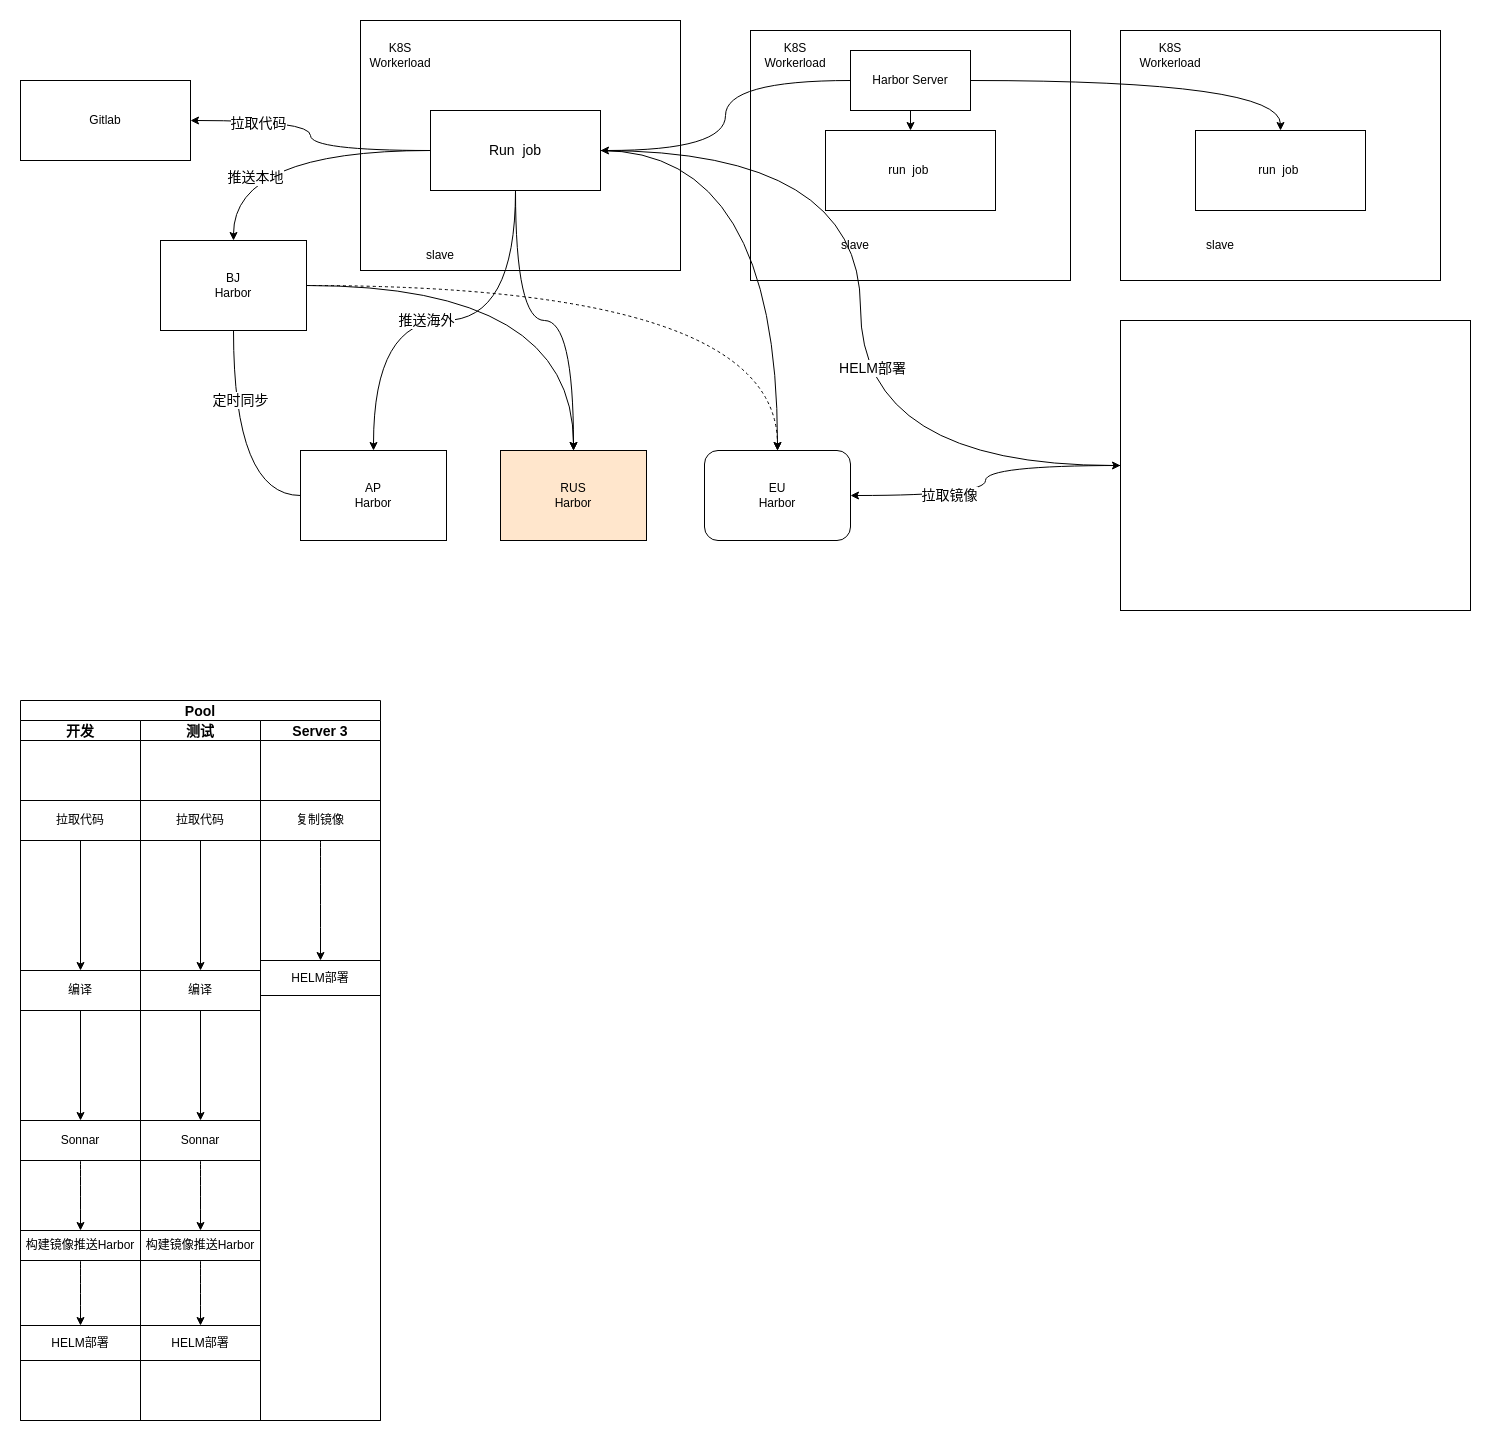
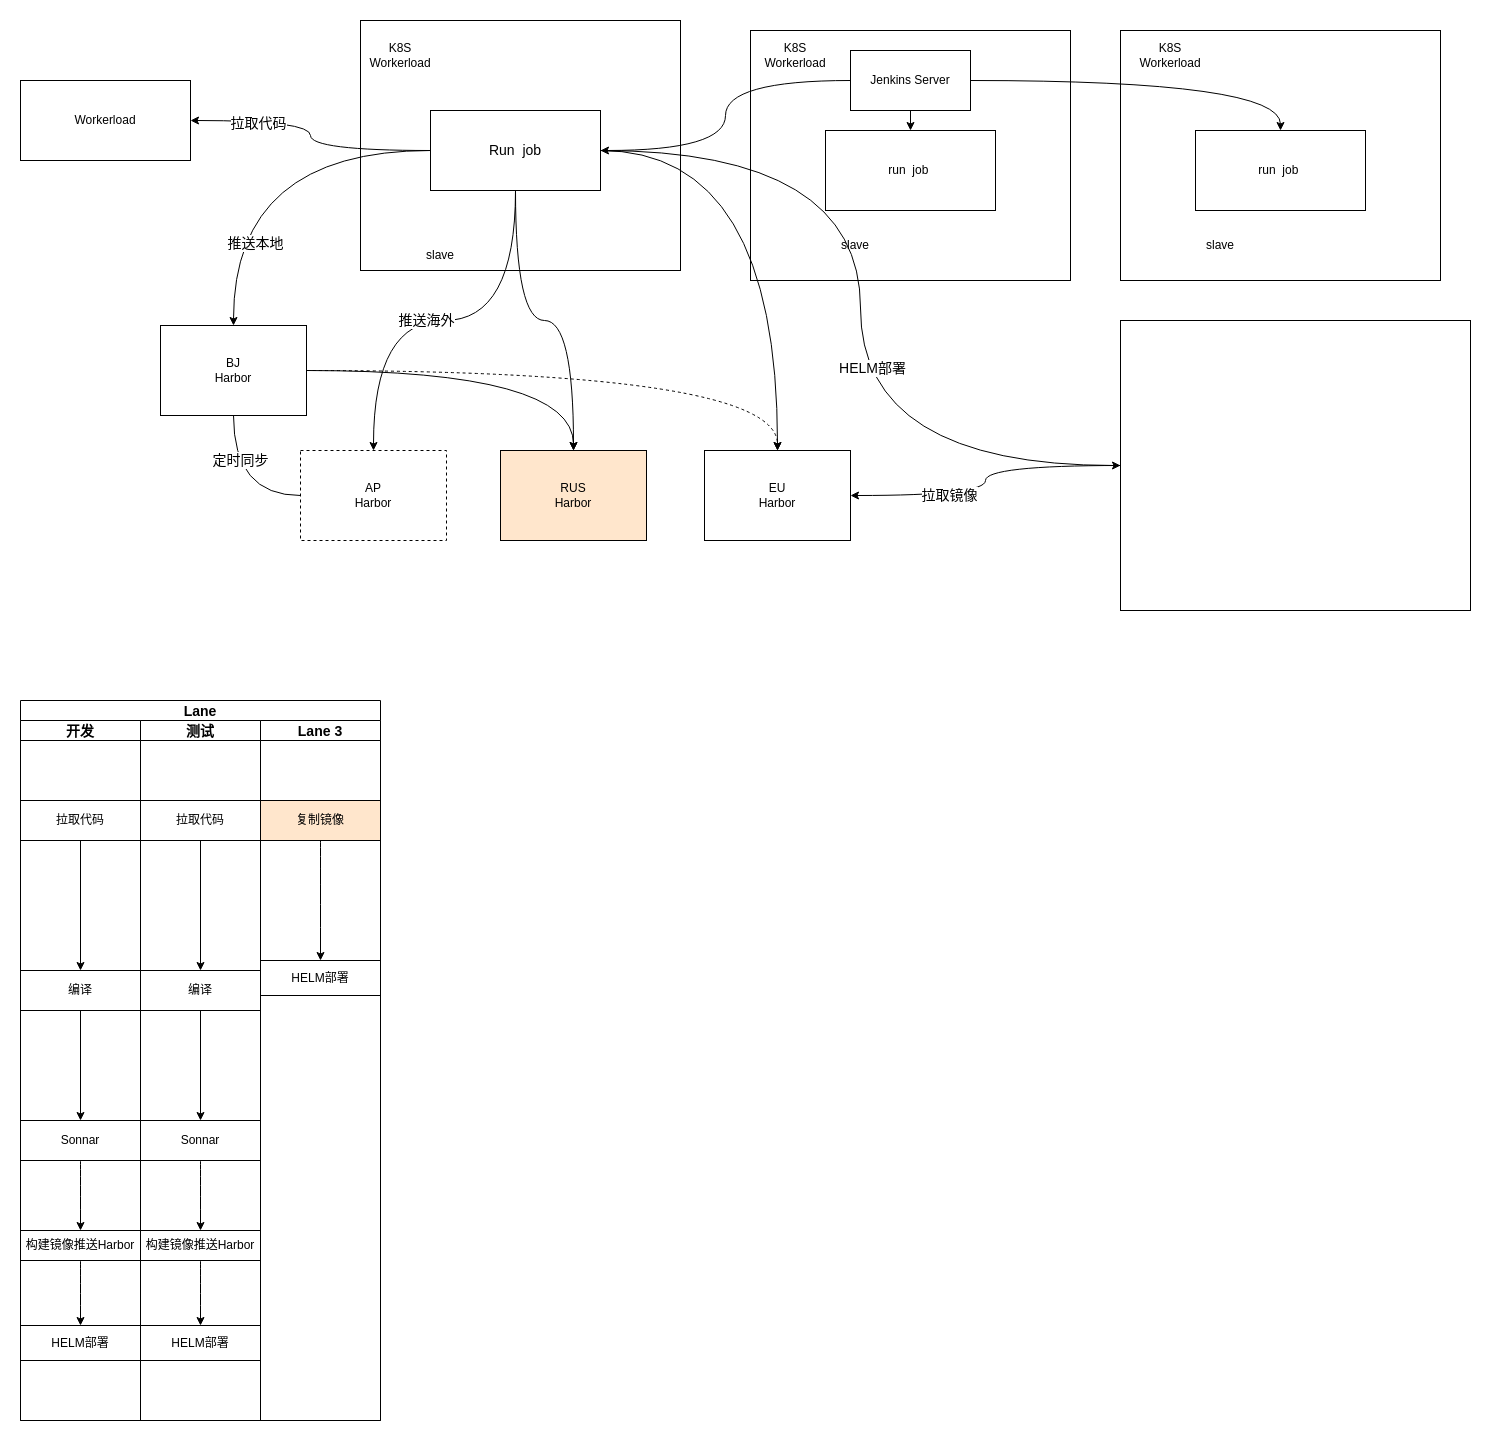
- <mxCell id="13" value="Harbor Server" style="rounded=0;whiteSpace=wrap;html=1;" vertex="1" parent="1"><mxGeometry x="850" y="50" width="120" height="60" as="geometry" /></mxCell>
+ <mxCell id="13" value="Jenkins Server" style="rounded=0;whiteSpace=wrap;html=1;" vertex="1" parent="1"><mxGeometry x="850" y="50" width="120" height="60" as="geometry" /></mxCell>
- <mxCell id="34" value="Gitlab" style="rounded=0;whiteSpace=wrap;html=1;" vertex="1" parent="1"><mxGeometry x="20" y="80" width="170" height="80" as="geometry" /></mxCell>
+ <mxCell id="34" value="Workerload" style="rounded=0;whiteSpace=wrap;html=1;" vertex="1" parent="1"><mxGeometry x="20" y="80" width="170" height="80" as="geometry" /></mxCell>
- <mxCell id="6" value="BJ&lt;br&gt;Harbor" style="whiteSpace=wrap;html=1;rounded=0;" vertex="1" parent="1"><mxGeometry x="160" y="240" width="146" height="90" as="geometry" /></mxCell>
+ <mxCell id="6" value="BJ&lt;br&gt;Harbor" style="whiteSpace=wrap;html=1;rounded=0;" vertex="1" parent="1"><mxGeometry x="160" y="325" width="146" height="90" as="geometry" /></mxCell>
- <mxCell id="35" value="AP&lt;br&gt;Harbor" style="whiteSpace=wrap;html=1;rounded=0;" vertex="1" parent="1"><mxGeometry x="300" y="450" width="146" height="90" as="geometry" /></mxCell>
+ <mxCell id="35" value="AP&lt;br&gt;Harbor" style="whiteSpace=wrap;html=1;rounded=0;dashed=1;" vertex="1" parent="1"><mxGeometry x="300" y="450" width="146" height="90" as="geometry" /></mxCell>
- <mxCell id="37" value="EU&lt;br&gt;Harbor" style="whiteSpace=wrap;html=1;rounded=1;" vertex="1" parent="1"><mxGeometry x="704" y="450" width="146" height="90" as="geometry" /></mxCell>
+ <mxCell id="37" value="EU&lt;br&gt;Harbor" style="whiteSpace=wrap;html=1;rounded=0;" vertex="1" parent="1"><mxGeometry x="704" y="450" width="146" height="90" as="geometry" /></mxCell>
- <mxCell id="41" value="Pool" style="swimlane;childLayout=stackLayout;resizeParent=1;resizeParentMax=0;startSize=20;fontSize=14;" vertex="1" parent="1"><mxGeometry x="20" y="700" width="360" height="720" as="geometry" /></mxCell>
+ <mxCell id="41" value="Lane" style="swimlane;childLayout=stackLayout;resizeParent=1;resizeParentMax=0;startSize=20;fontSize=14;" vertex="1" parent="1"><mxGeometry x="20" y="700" width="360" height="720" as="geometry" /></mxCell>
- <mxCell id="62" value="Server 3" style="swimlane;startSize=20;fontSize=14;" vertex="1" parent="41"><mxGeometry x="240" y="20" width="120" height="700" as="geometry" /></mxCell>
+ <mxCell id="62" value="Lane 3" style="swimlane;startSize=20;fontSize=14;" vertex="1" parent="41"><mxGeometry x="240" y="20" width="120" height="700" as="geometry" /></mxCell>
- <mxCell id="65" value="复制镜像" style="rounded=0;whiteSpace=wrap;html=1;" vertex="1" parent="62"><mxGeometry y="80" width="120" height="40" as="geometry" /></mxCell>
+ <mxCell id="65" value="复制镜像" style="rounded=0;whiteSpace=wrap;html=1;fillColor=#ffe6cc;" vertex="1" parent="62"><mxGeometry y="80" width="120" height="40" as="geometry" /></mxCell>
